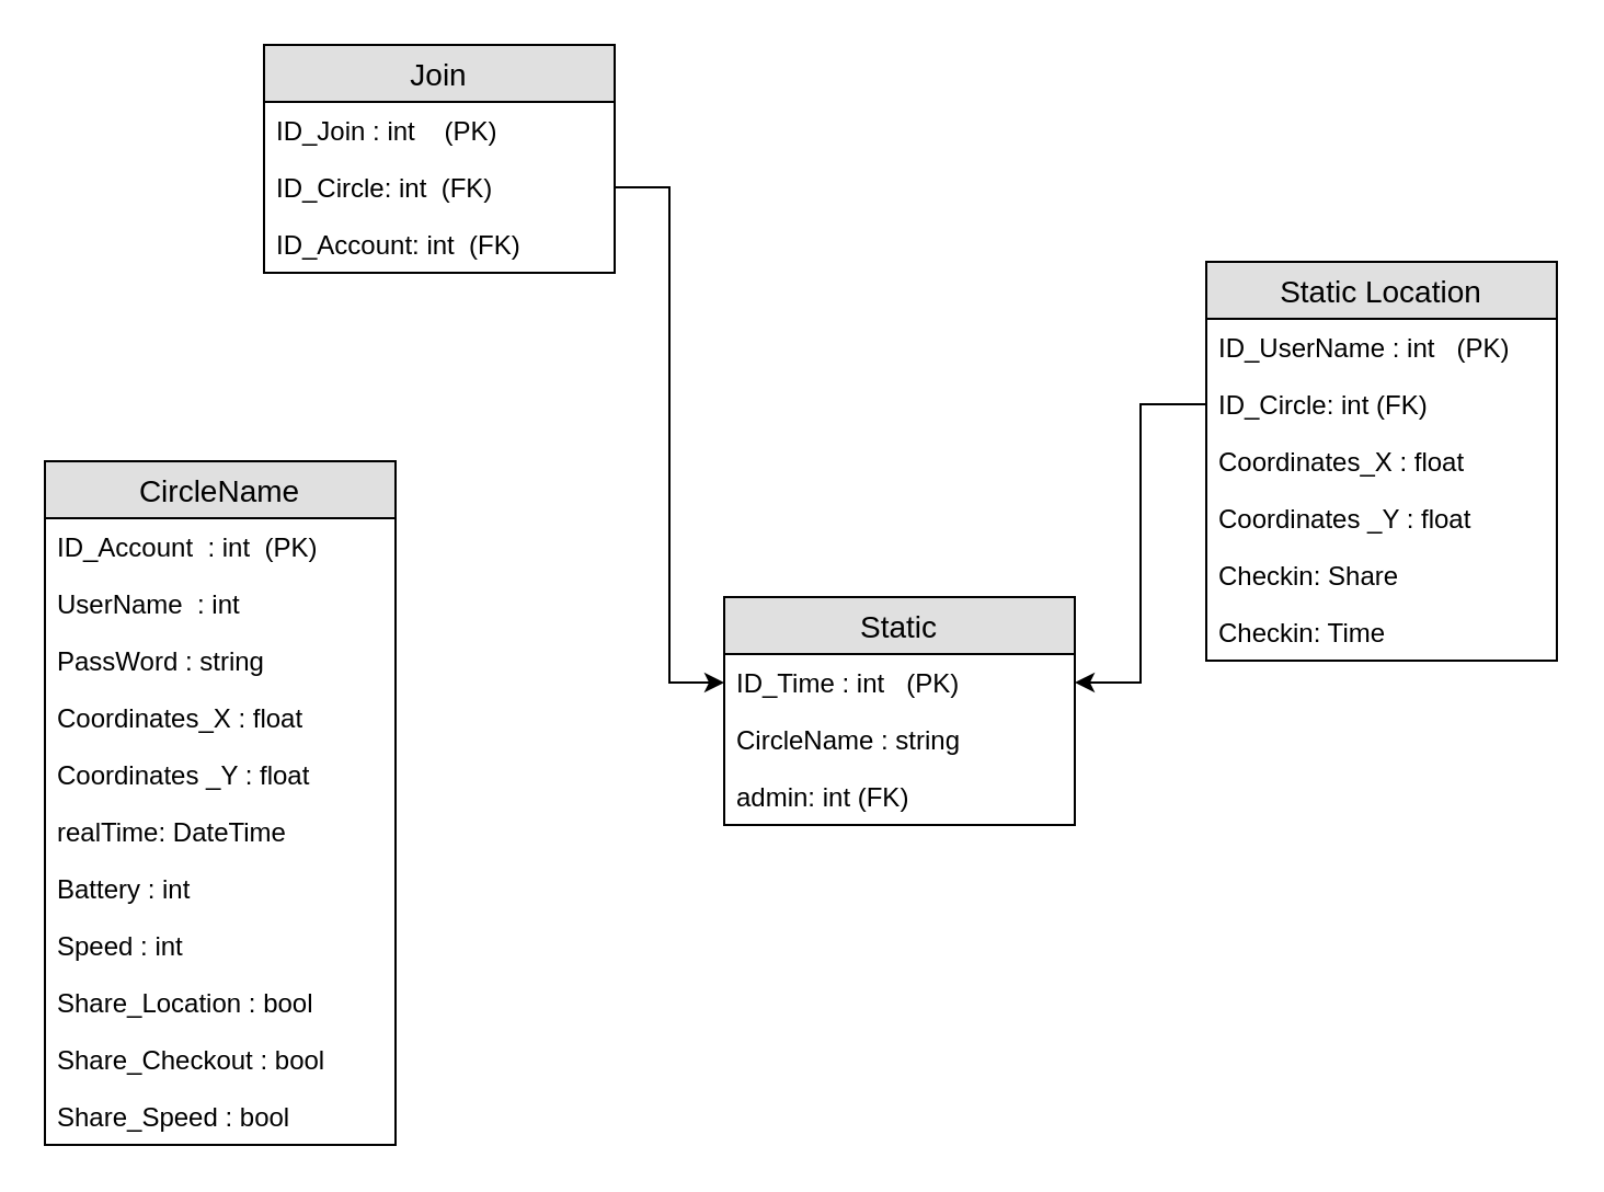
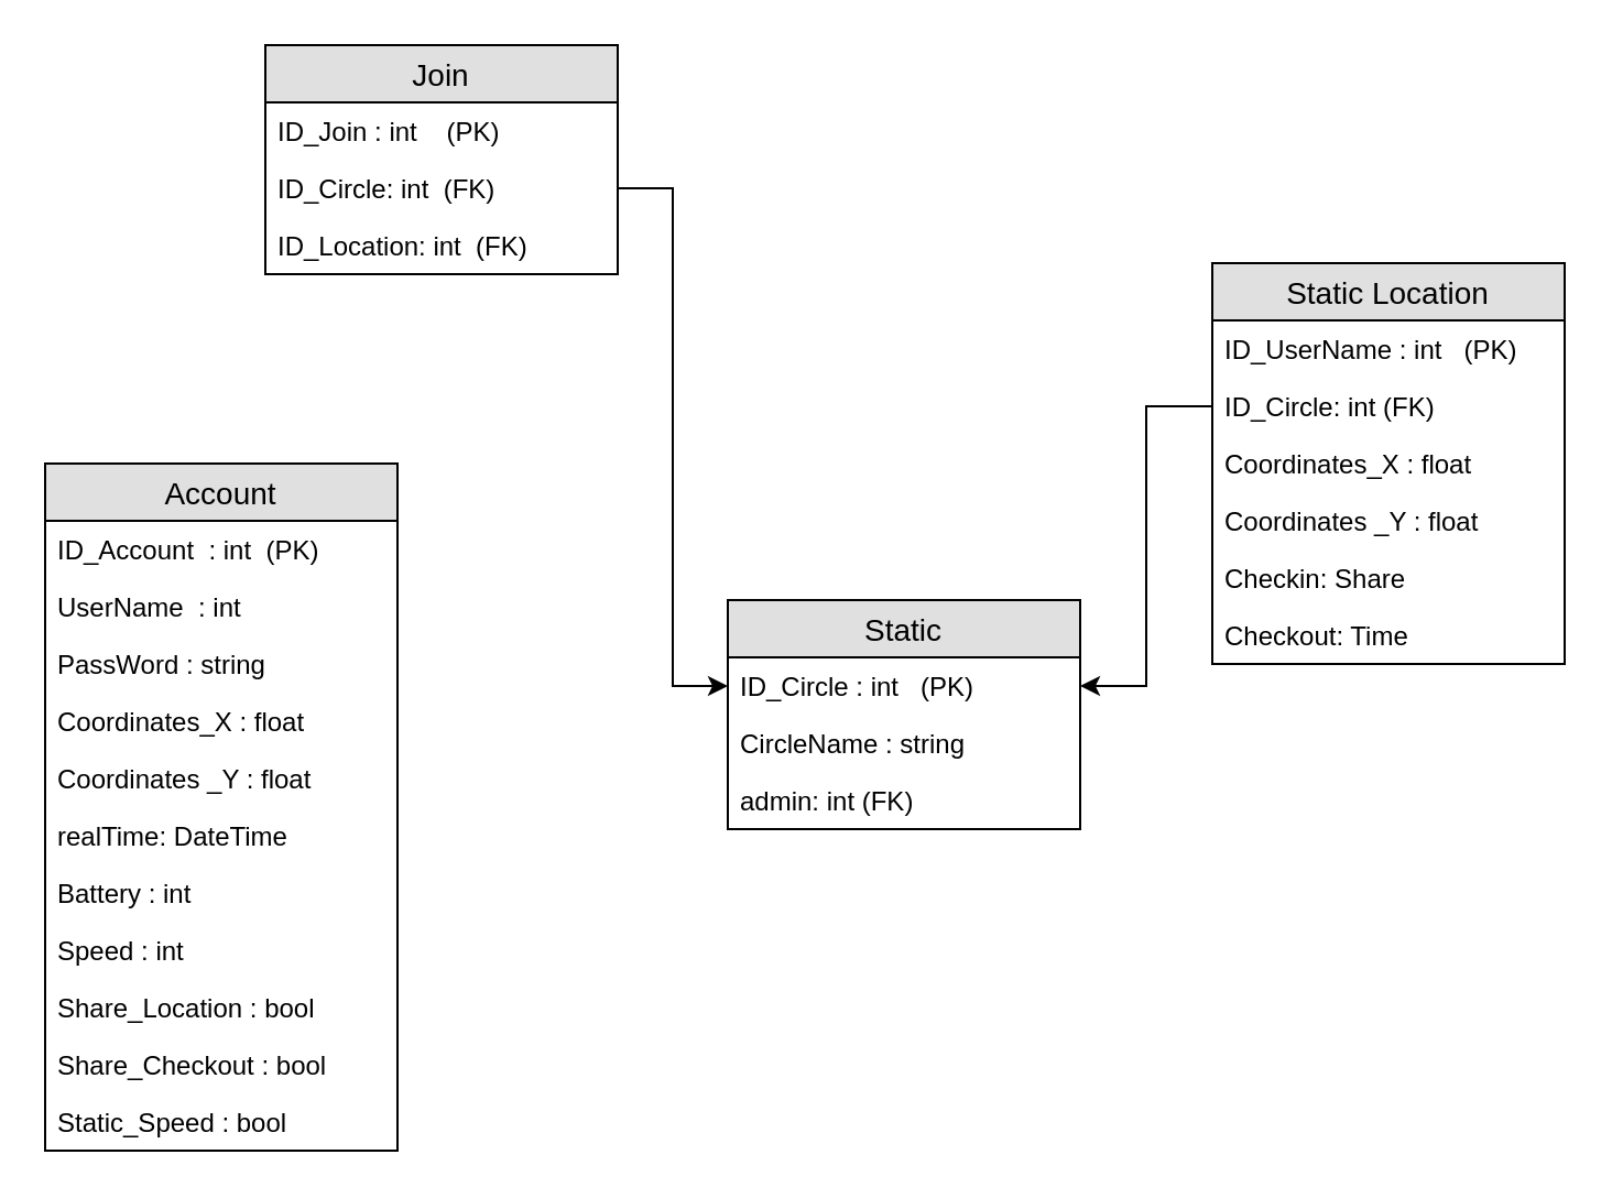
- <mxCell id="21" value="ID_Account: int  (FK)" style="text;strokeColor=none;fillColor=none;spacingLeft=4;spacingRight=4;overflow=hidden;rotatable=0;points=[[0,0.5],[1,0.5]];portConstraint=eastwest;fontSize=12;" parent="18" vertex="1"><mxGeometry y="78" width="160" height="26" as="geometry" /></mxCell>
+ <mxCell id="21" value="ID_Location: int  (FK)" style="text;strokeColor=none;fillColor=none;spacingLeft=4;spacingRight=4;overflow=hidden;rotatable=0;points=[[0,0.5],[1,0.5]];portConstraint=eastwest;fontSize=12;" parent="18" vertex="1"><mxGeometry y="78" width="160" height="26" as="geometry" /></mxCell>
- <mxCell id="2" value="CircleName" style="swimlane;fontStyle=0;childLayout=stackLayout;horizontal=1;startSize=26;fillColor=#e0e0e0;horizontalStack=0;resizeParent=1;resizeParentMax=0;resizeLast=0;collapsible=1;marginBottom=0;swimlaneFillColor=#ffffff;align=center;fontSize=14;" parent="1" vertex="1"><mxGeometry x="20" y="210" width="160" height="312" as="geometry"><mxRectangle x="250" y="90" width="70" height="26" as="alternateBounds" /></mxGeometry></mxCell>
+ <mxCell id="2" value="Account" style="swimlane;fontStyle=0;childLayout=stackLayout;horizontal=1;startSize=26;fillColor=#e0e0e0;horizontalStack=0;resizeParent=1;resizeParentMax=0;resizeLast=0;collapsible=1;marginBottom=0;swimlaneFillColor=#ffffff;align=center;fontSize=14;" parent="1" vertex="1"><mxGeometry x="20" y="210" width="160" height="312" as="geometry"><mxRectangle x="250" y="90" width="70" height="26" as="alternateBounds" /></mxGeometry></mxCell>
- <mxCell id="29" value="Checkin: Time" style="text;strokeColor=none;fillColor=none;spacingLeft=4;spacingRight=4;overflow=hidden;rotatable=0;points=[[0,0.5],[1,0.5]];portConstraint=eastwest;fontSize=12;" parent="23" vertex="1"><mxGeometry y="156" width="160" height="26" as="geometry" /></mxCell>
+ <mxCell id="29" value="Checkout: Time" style="text;strokeColor=none;fillColor=none;spacingLeft=4;spacingRight=4;overflow=hidden;rotatable=0;points=[[0,0.5],[1,0.5]];portConstraint=eastwest;fontSize=12;" parent="23" vertex="1"><mxGeometry y="156" width="160" height="26" as="geometry" /></mxCell>
- <mxCell id="15" value="ID_Time : int   (PK)" style="text;strokeColor=none;fillColor=none;spacingLeft=4;spacingRight=4;overflow=hidden;rotatable=0;points=[[0,0.5],[1,0.5]];portConstraint=eastwest;fontSize=12;" parent="14" vertex="1"><mxGeometry y="26" width="160" height="26" as="geometry" /></mxCell>
+ <mxCell id="15" value="ID_Circle : int   (PK)" style="text;strokeColor=none;fillColor=none;spacingLeft=4;spacingRight=4;overflow=hidden;rotatable=0;points=[[0,0.5],[1,0.5]];portConstraint=eastwest;fontSize=12;" parent="14" vertex="1"><mxGeometry y="26" width="160" height="26" as="geometry" /></mxCell>
- <mxCell id="13" value="Share_Speed : bool" style="text;strokeColor=none;fillColor=none;spacingLeft=4;spacingRight=4;overflow=hidden;rotatable=0;points=[[0,0.5],[1,0.5]];portConstraint=eastwest;fontSize=12;" parent="2" vertex="1"><mxGeometry y="286" width="160" height="26" as="geometry" /></mxCell>
+ <mxCell id="13" value="Static_Speed : bool" style="text;strokeColor=none;fillColor=none;spacingLeft=4;spacingRight=4;overflow=hidden;rotatable=0;points=[[0,0.5],[1,0.5]];portConstraint=eastwest;fontSize=12;" parent="2" vertex="1"><mxGeometry y="286" width="160" height="26" as="geometry" /></mxCell>
